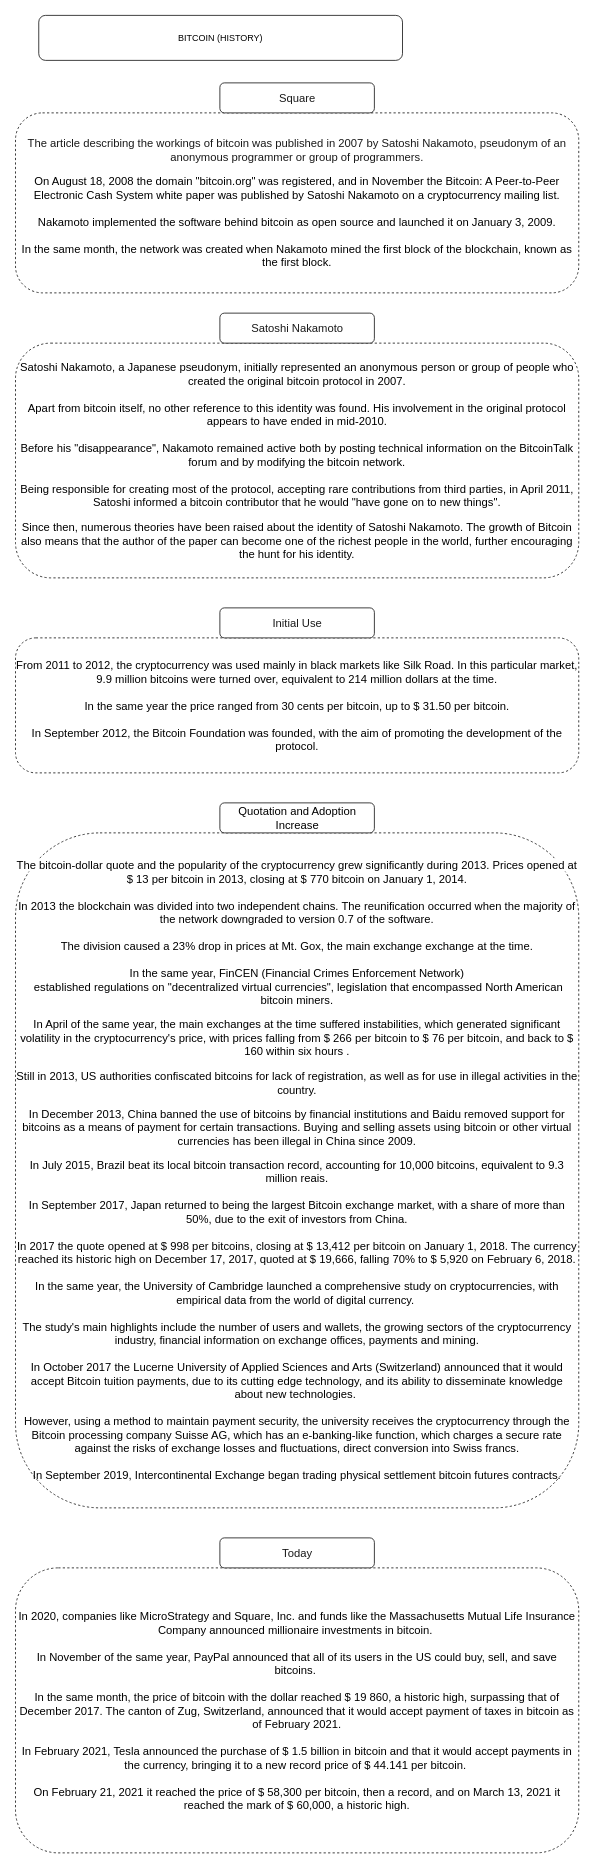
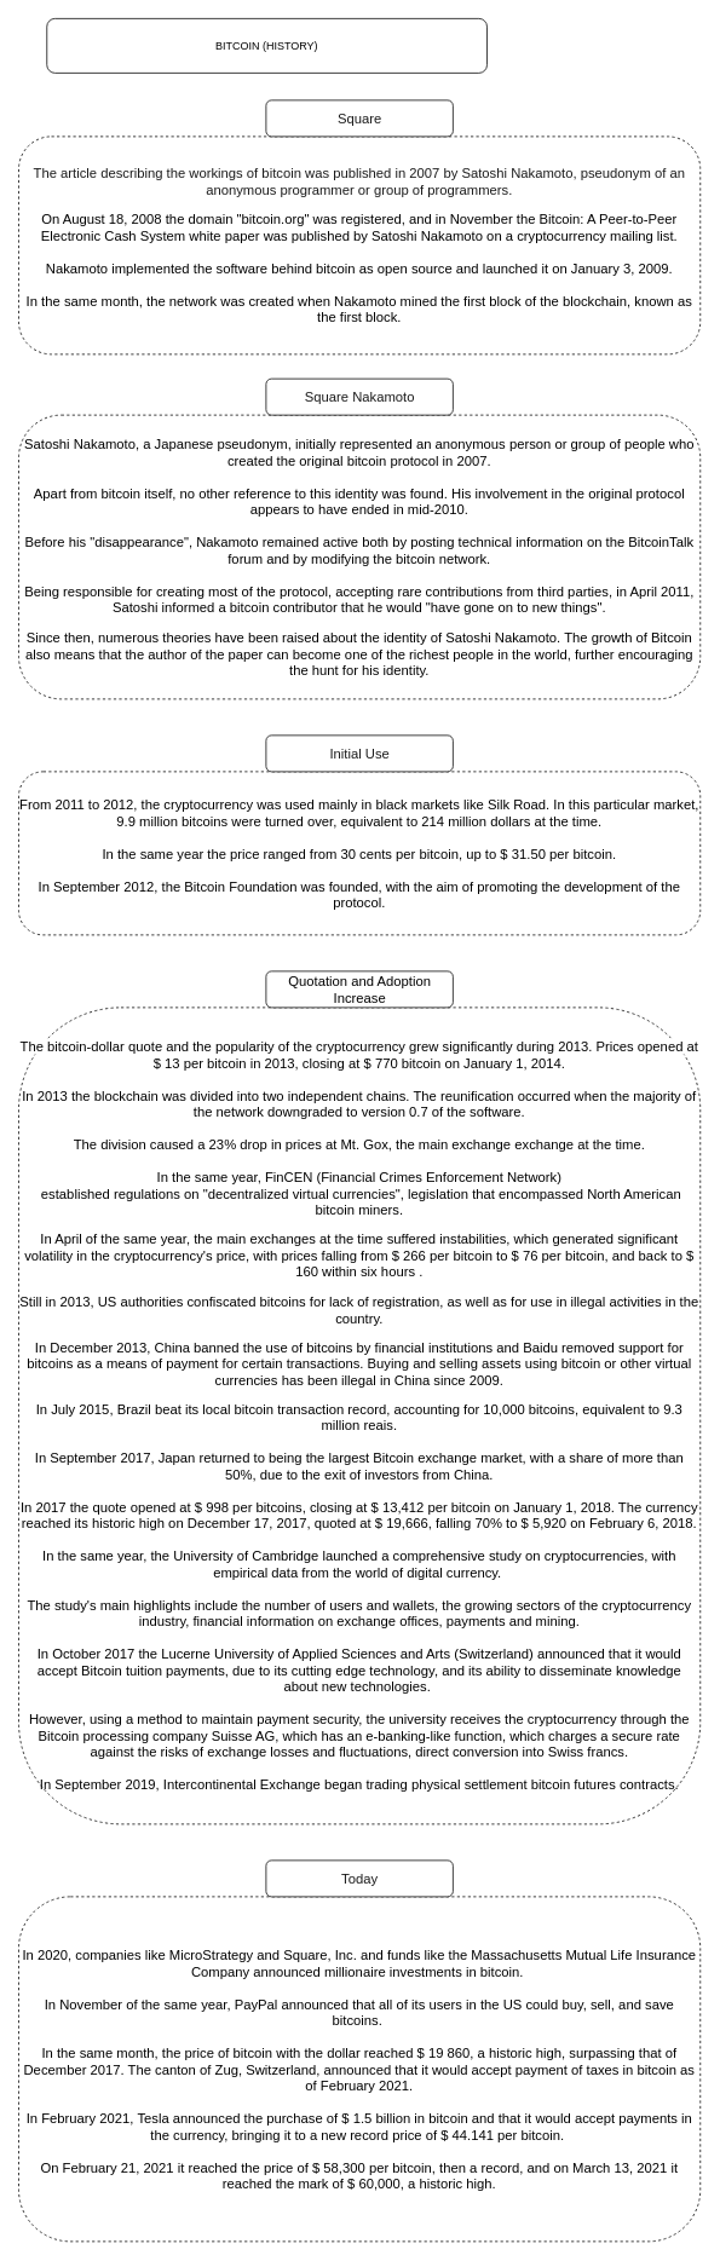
- <mxCell id="6" value="&lt;span style=&quot;color: rgb(26 , 26 , 26) ; font-size: 15px ; background-color: rgb(255 , 255 , 255)&quot;&gt;Satoshi Nakamoto&lt;/span&gt;" style="rounded=1;whiteSpace=wrap;html=1;" vertex="1" parent="1"><mxGeometry x="292.5" y="417" width="206" height="40" as="geometry" /></mxCell>
+ <mxCell id="6" value="&lt;span style=&quot;color: rgb(26 , 26 , 26) ; font-size: 15px ; background-color: rgb(255 , 255 , 255)&quot;&gt;Square Nakamoto&lt;/span&gt;" style="rounded=1;whiteSpace=wrap;html=1;" vertex="1" parent="1"><mxGeometry x="292.5" y="417" width="206" height="40" as="geometry" /></mxCell>
